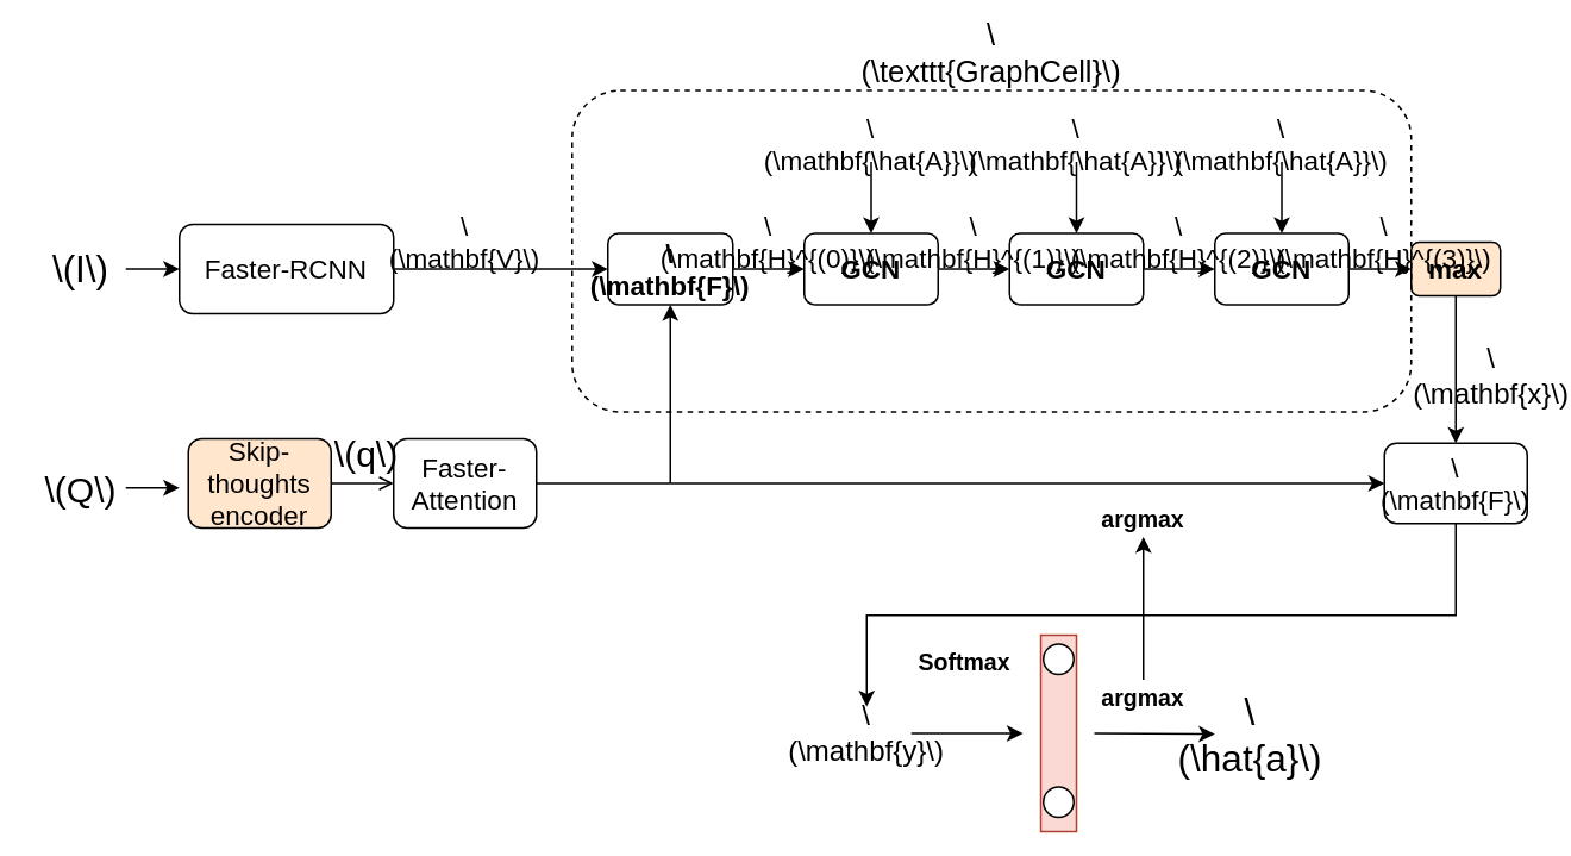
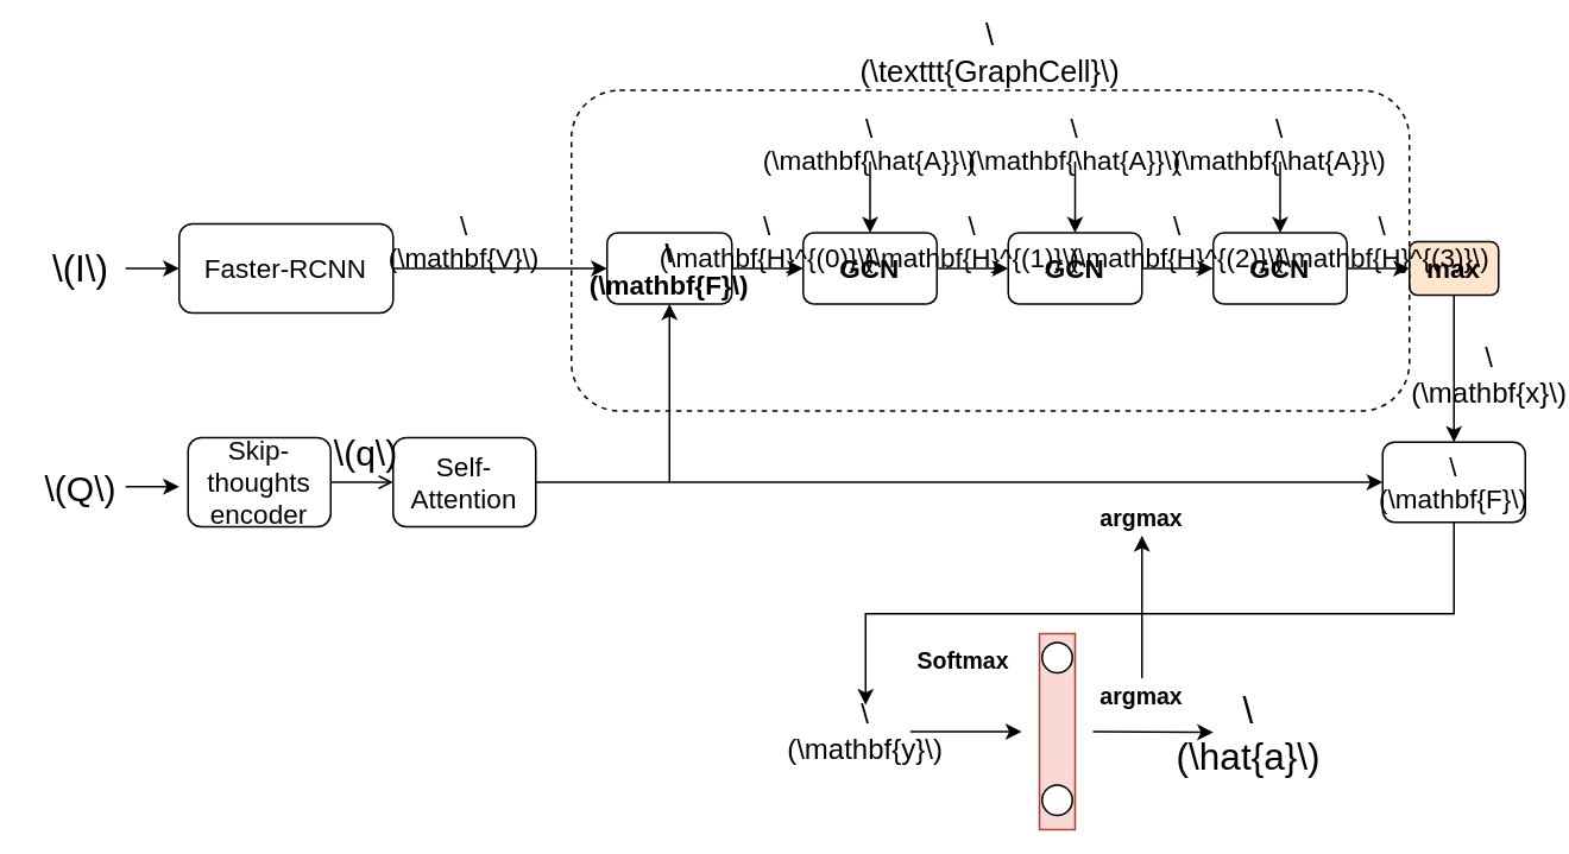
- <mxCell id="8" value="Skip-thoughts encoder" style="rounded=1;whiteSpace=wrap;html=1;fontSize=15;fillColor=#ffe6cc;" parent="1" vertex="1"><mxGeometry x="105" y="245" width="80" height="50" as="geometry" /></mxCell>
+ <mxCell id="8" value="Skip-thoughts encoder" style="rounded=1;whiteSpace=wrap;html=1;fontSize=15;" parent="1" vertex="1"><mxGeometry x="105" y="245" width="80" height="50" as="geometry" /></mxCell>
- <mxCell id="10" value="Faster-Attention" style="rounded=1;whiteSpace=wrap;html=1;fontSize=15;" parent="1" vertex="1"><mxGeometry x="220" y="245" width="80" height="50" as="geometry" /></mxCell>
+ <mxCell id="10" value="Self-Attention" style="rounded=1;whiteSpace=wrap;html=1;fontSize=15;" parent="1" vertex="1"><mxGeometry x="220" y="245" width="80" height="50" as="geometry" /></mxCell>
